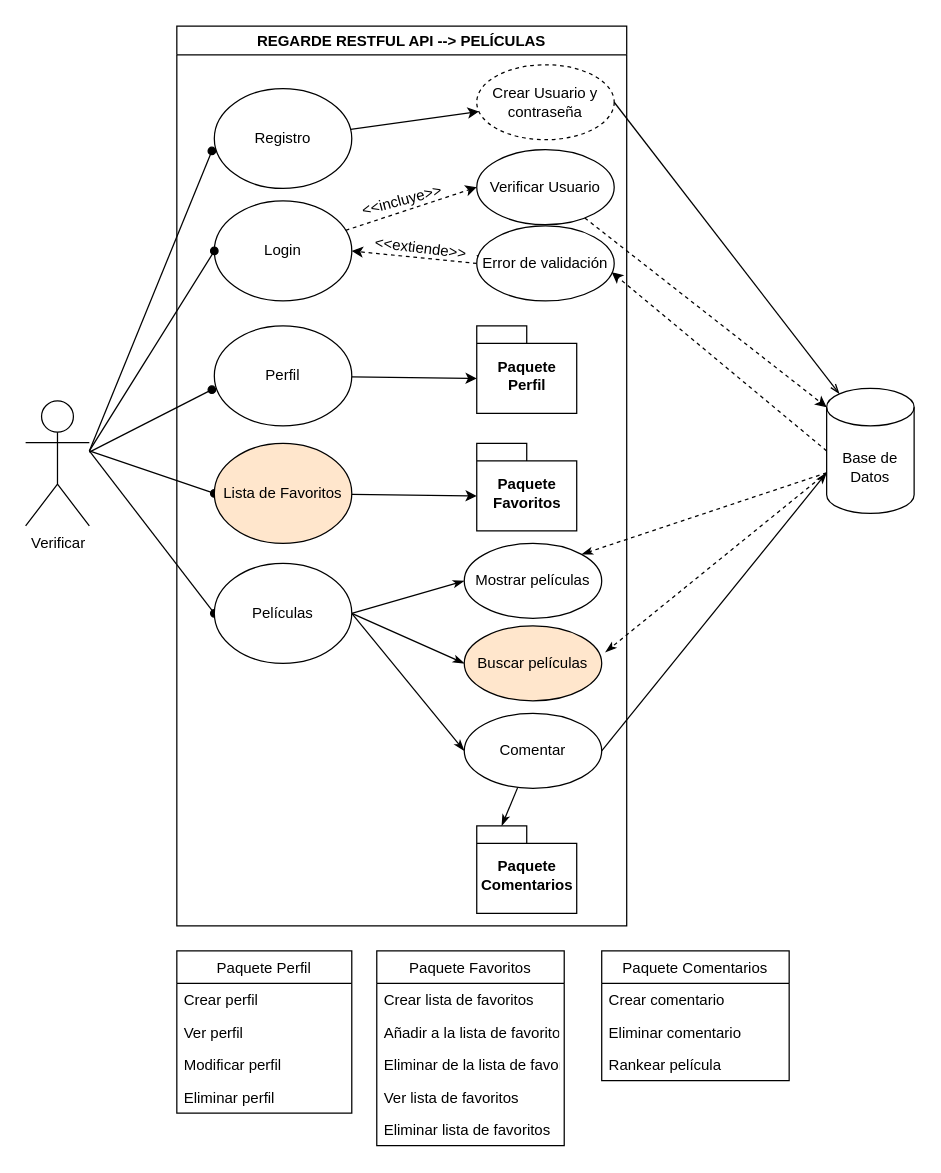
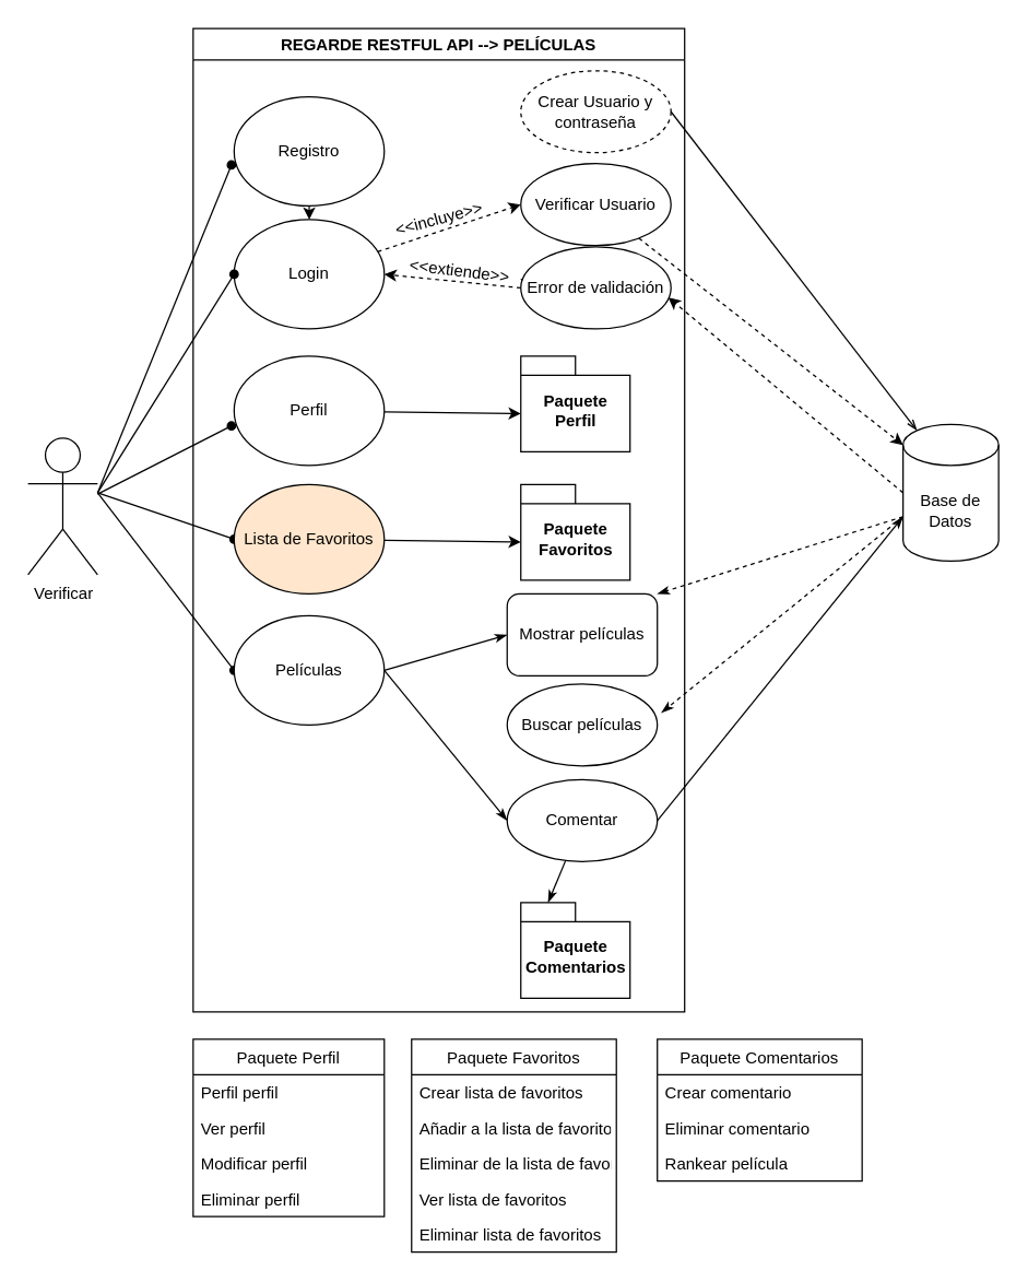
- <mxCell id="10" value="" style="rounded=0;orthogonalLoop=1;jettySize=auto;html=1;endArrow=classic;endFill=1;" edge="1" parent="7" source="8" target="9"><mxGeometry relative="1" as="geometry" /></mxCell>
+ <mxCell id="10" value="" style="rounded=0;orthogonalLoop=1;jettySize=auto;html=1;endArrow=classic;endFill=1;" edge="1" parent="7" source="8" target="12"><mxGeometry relative="1" as="geometry" /></mxCell>
- <mxCell id="30" value="Mostrar películas" style="ellipse;whiteSpace=wrap;html=1;" vertex="1" parent="7"><mxGeometry x="230" y="414" width="110" height="60" as="geometry" /></mxCell>
+ <mxCell id="30" value="Mostrar películas" style="whiteSpace=wrap;html=1;rounded=1;" vertex="1" parent="7"><mxGeometry x="230" y="414" width="110" height="60" as="geometry" /></mxCell>
- <mxCell id="27" style="edgeStyle=none;rounded=0;orthogonalLoop=1;jettySize=auto;html=1;exitX=1;exitY=0.5;exitDx=0;exitDy=0;entryX=0;entryY=0.5;entryDx=0;entryDy=0;endArrow=classicThin;endFill=1;" edge="1" parent="7" source="29" target="31"><mxGeometry relative="1" as="geometry" /></mxCell>
- <mxCell id="31" value="Buscar películas" style="ellipse;whiteSpace=wrap;html=1;fillColor=#ffe6cc;" vertex="1" parent="7"><mxGeometry x="230" y="480" width="110" height="60" as="geometry" /></mxCell>
+ <mxCell id="31" value="Buscar películas" style="ellipse;whiteSpace=wrap;html=1;" vertex="1" parent="7"><mxGeometry x="230" y="480" width="110" height="60" as="geometry" /></mxCell>
- <mxCell id="42" value="Crear perfil" style="text;strokeColor=none;fillColor=none;align=left;verticalAlign=top;spacingLeft=4;spacingRight=4;overflow=hidden;rotatable=0;points=[[0,0.5],[1,0.5]];portConstraint=eastwest;" vertex="1" parent="41"><mxGeometry y="26" width="140" height="26" as="geometry" /></mxCell>
+ <mxCell id="42" value="Perfil perfil" style="text;strokeColor=none;fillColor=none;align=left;verticalAlign=top;spacingLeft=4;spacingRight=4;overflow=hidden;rotatable=0;points=[[0,0.5],[1,0.5]];portConstraint=eastwest;" vertex="1" parent="41"><mxGeometry y="26" width="140" height="26" as="geometry" /></mxCell>
